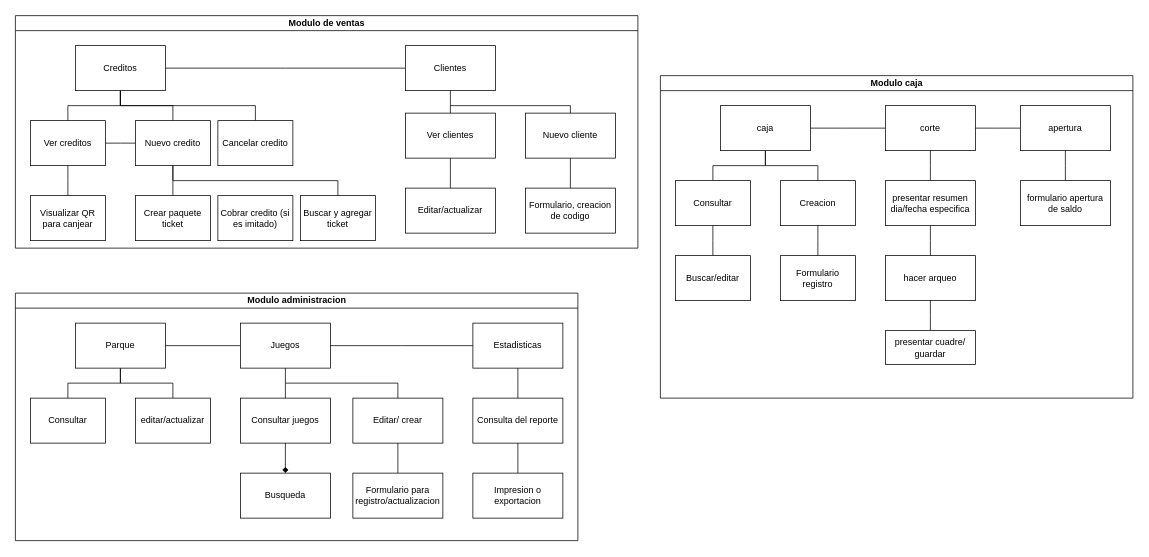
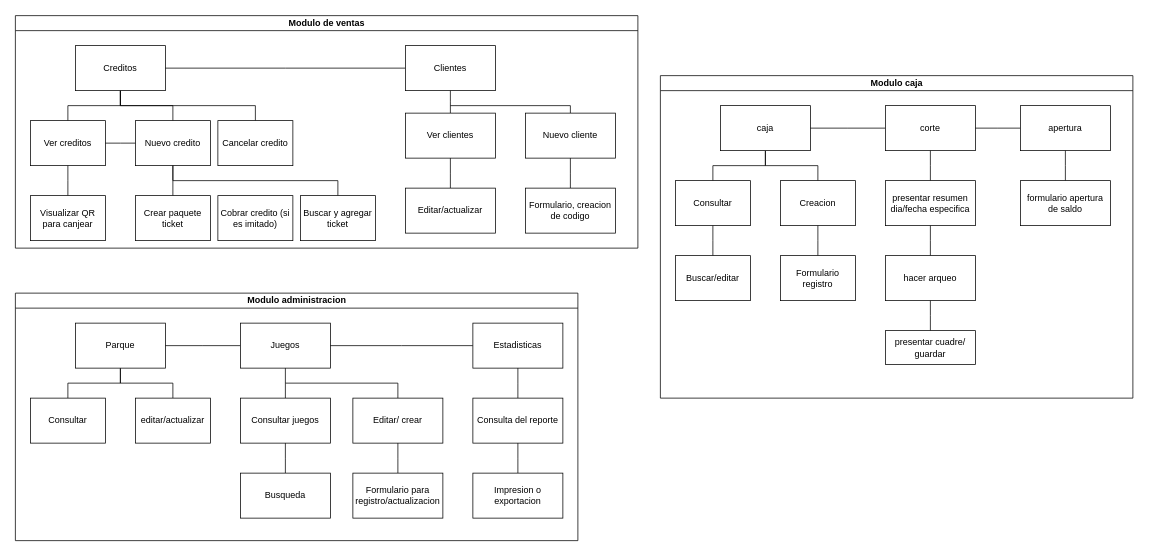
- <mxCell id="42" value="" style="edgeStyle=elbowEdgeStyle;rounded=0;orthogonalLoop=1;jettySize=auto;html=1;elbow=horizontal;startArrow=none;endArrow=diamond;" edge="1" target="43" source="37" parent="28"><mxGeometry relative="1" as="geometry"><mxPoint x="430" y="520" as="sourcePoint" /></mxGeometry></mxCell>
+ <mxCell id="42" value="" style="edgeStyle=elbowEdgeStyle;rounded=0;orthogonalLoop=1;jettySize=auto;html=1;elbow=horizontal;startArrow=none;endArrow=none;" edge="1" target="43" source="37" parent="28"><mxGeometry relative="1" as="geometry"><mxPoint x="430" y="520" as="sourcePoint" /></mxGeometry></mxCell>
